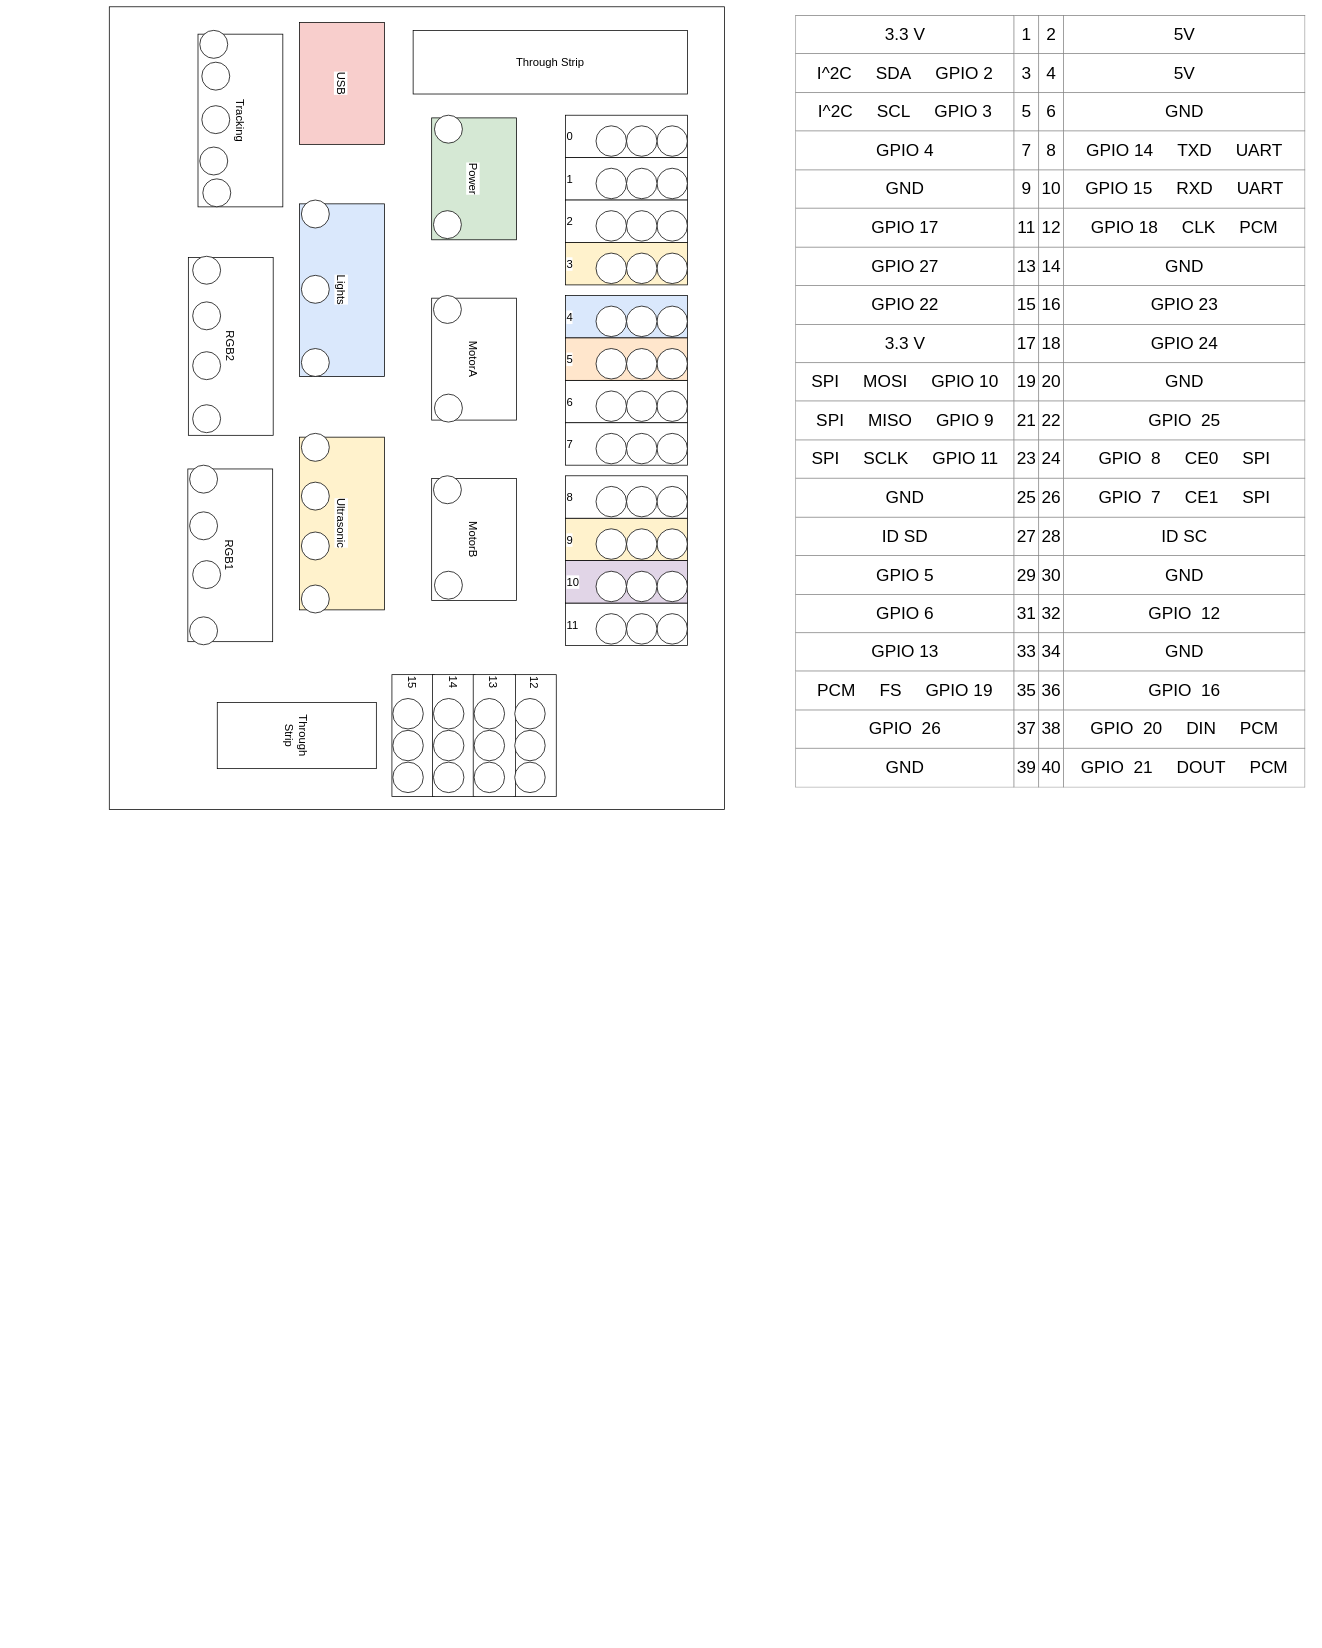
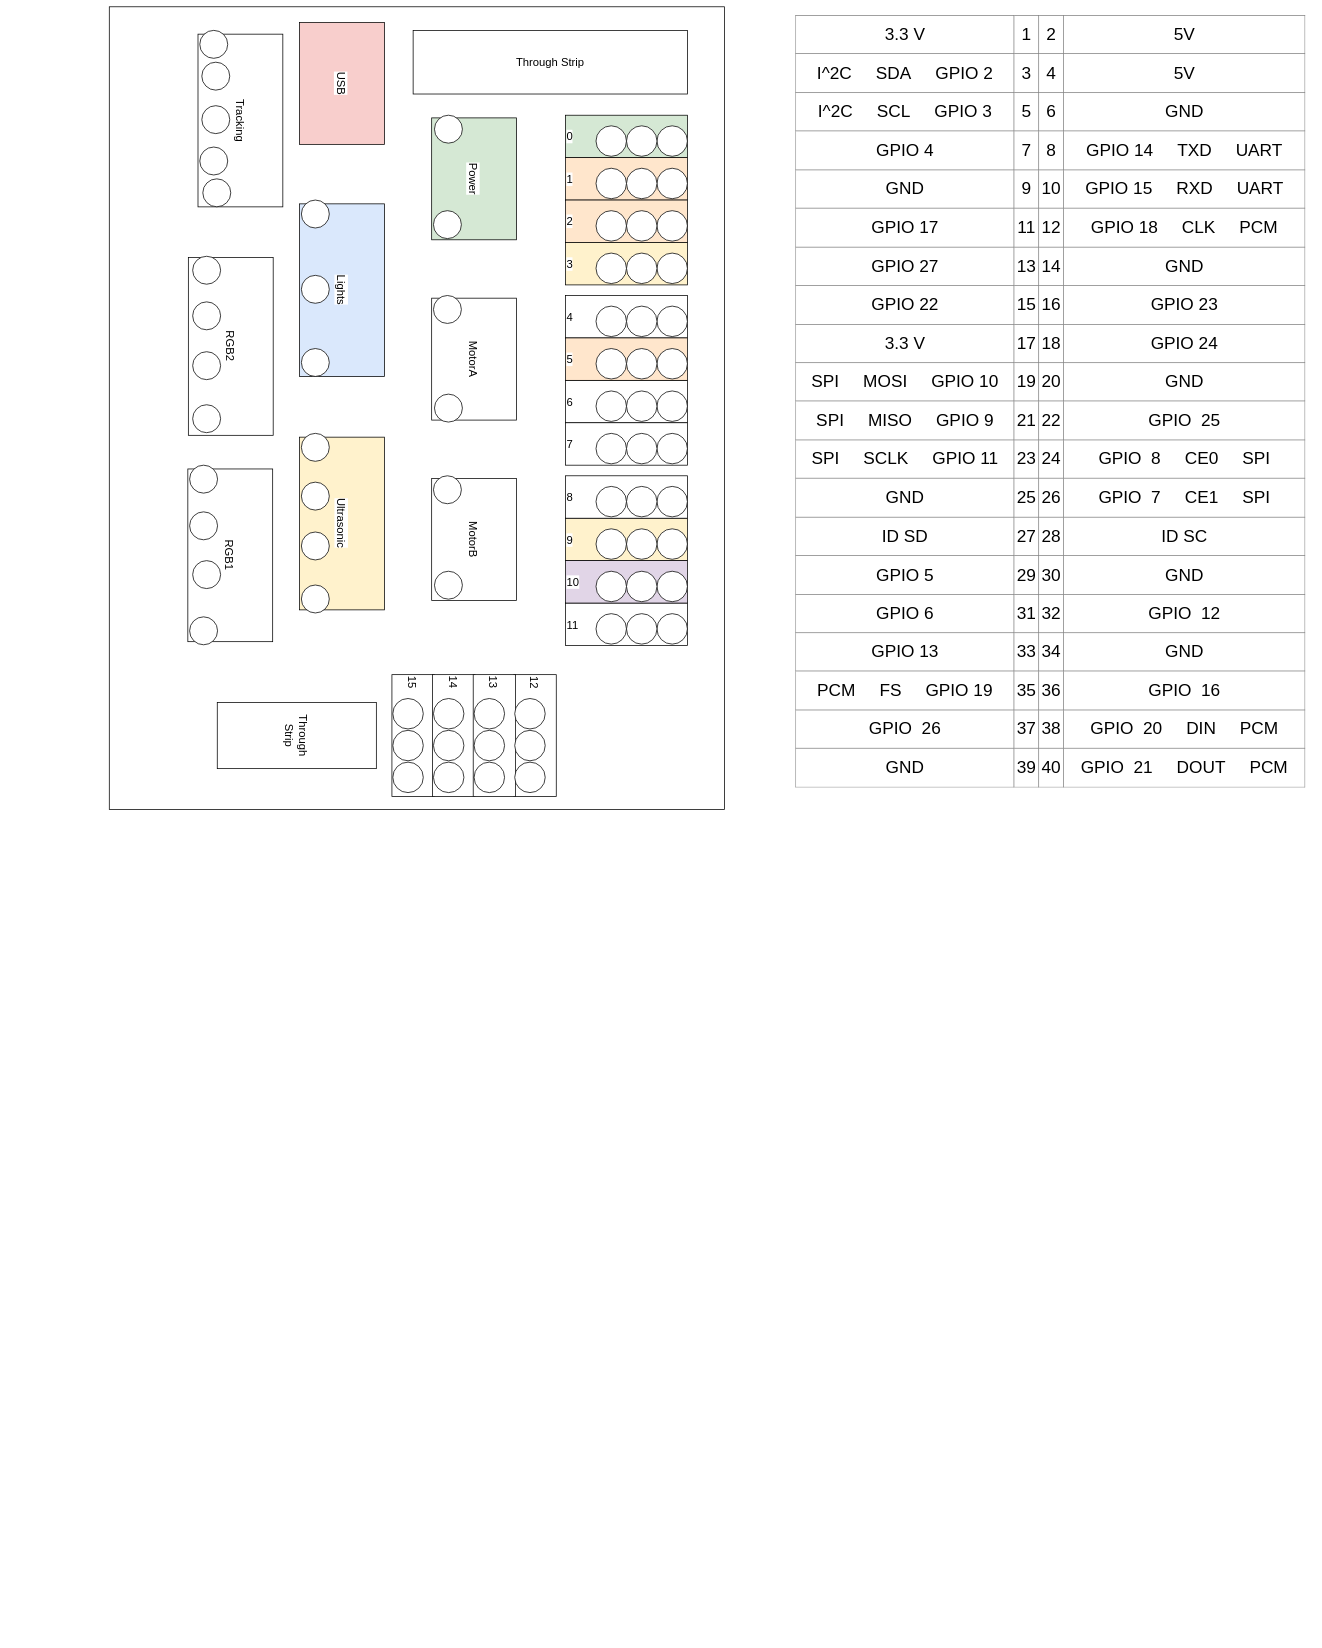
- <mxCell id="14" value="0" style="rounded=0;whiteSpace=wrap;html=1;labelBackgroundColor=#FFFFFF;fontFamily=Helvetica;fontSize=15;align=left;rotation=0;verticalAlign=middle;" vertex="1" parent="4"><mxGeometry x="203.228" y="-1096.899" width="162.532" height="56.552" as="geometry" /></mxCell>
+ <mxCell id="14" value="0" style="rounded=0;whiteSpace=wrap;html=1;labelBackgroundColor=#FFFFFF;fontFamily=Helvetica;fontSize=15;align=left;rotation=0;verticalAlign=middle;fillColor=#d5e8d4;" vertex="1" parent="4"><mxGeometry x="203.228" y="-1096.899" width="162.532" height="56.552" as="geometry" /></mxCell>
- <mxCell id="15" value="1" style="rounded=0;whiteSpace=wrap;html=1;labelBackgroundColor=#FFFFFF;fontFamily=Helvetica;fontSize=15;align=left;rotation=0;verticalAlign=middle;" vertex="1" parent="4"><mxGeometry x="203.228" y="-1040.347" width="162.532" height="56.552" as="geometry" /></mxCell>
+ <mxCell id="15" value="1" style="rounded=0;whiteSpace=wrap;html=1;labelBackgroundColor=#FFFFFF;fontFamily=Helvetica;fontSize=15;align=left;rotation=0;verticalAlign=middle;fillColor=#ffe6cc;" vertex="1" parent="4"><mxGeometry x="203.228" y="-1040.347" width="162.532" height="56.552" as="geometry" /></mxCell>
- <mxCell id="16" value="2" style="rounded=0;whiteSpace=wrap;html=1;labelBackgroundColor=#FFFFFF;fontFamily=Helvetica;fontSize=15;align=left;rotation=0;verticalAlign=middle;" vertex="1" parent="4"><mxGeometry x="203.228" y="-983.796" width="162.532" height="56.552" as="geometry" /></mxCell>
+ <mxCell id="16" value="2" style="rounded=0;whiteSpace=wrap;html=1;labelBackgroundColor=#FFFFFF;fontFamily=Helvetica;fontSize=15;align=left;rotation=0;verticalAlign=middle;fillColor=#ffe6cc;" vertex="1" parent="4"><mxGeometry x="203.228" y="-983.796" width="162.532" height="56.552" as="geometry" /></mxCell>
- <mxCell id="18" value="4" style="rounded=0;whiteSpace=wrap;html=1;labelBackgroundColor=#FFFFFF;fontFamily=Helvetica;fontSize=15;align=left;rotation=0;verticalAlign=middle;fillColor=#dae8fc;" vertex="1" parent="4"><mxGeometry x="203.228" y="-856.554" width="162.532" height="56.552" as="geometry" /></mxCell>
+ <mxCell id="18" value="4" style="rounded=0;whiteSpace=wrap;html=1;labelBackgroundColor=#FFFFFF;fontFamily=Helvetica;fontSize=15;align=left;rotation=0;verticalAlign=middle;" vertex="1" parent="4"><mxGeometry x="203.228" y="-856.554" width="162.532" height="56.552" as="geometry" /></mxCell>
